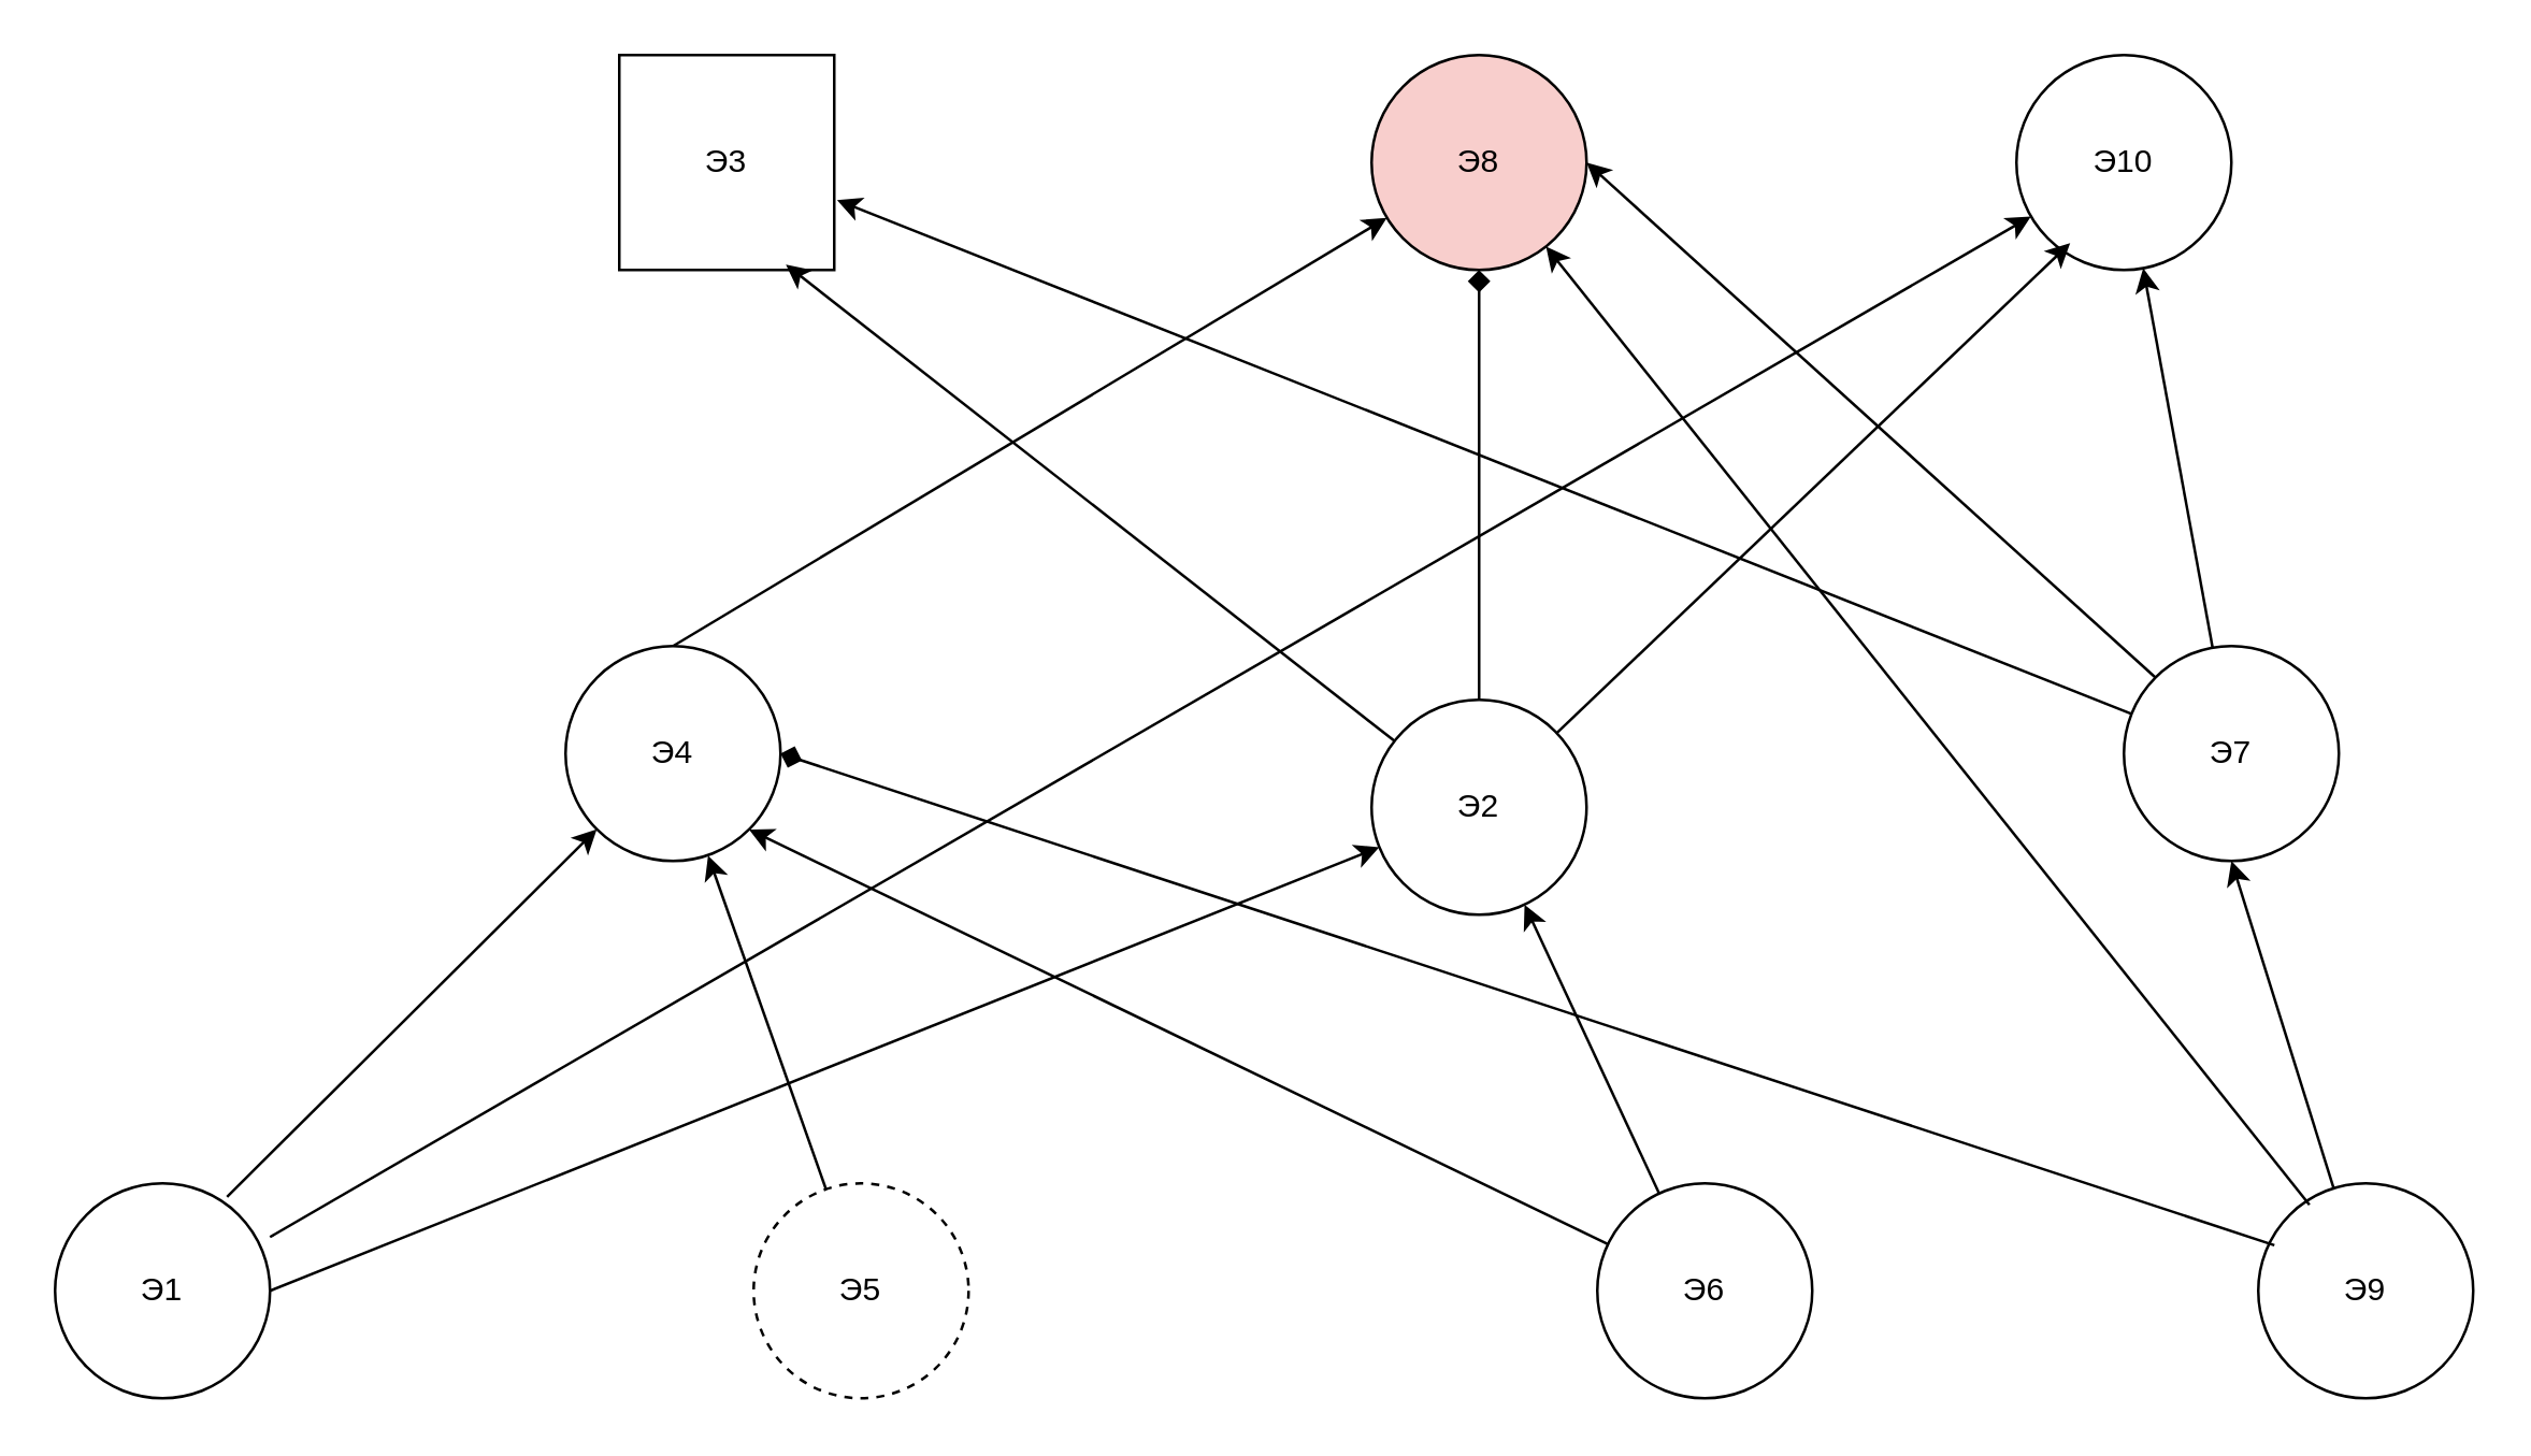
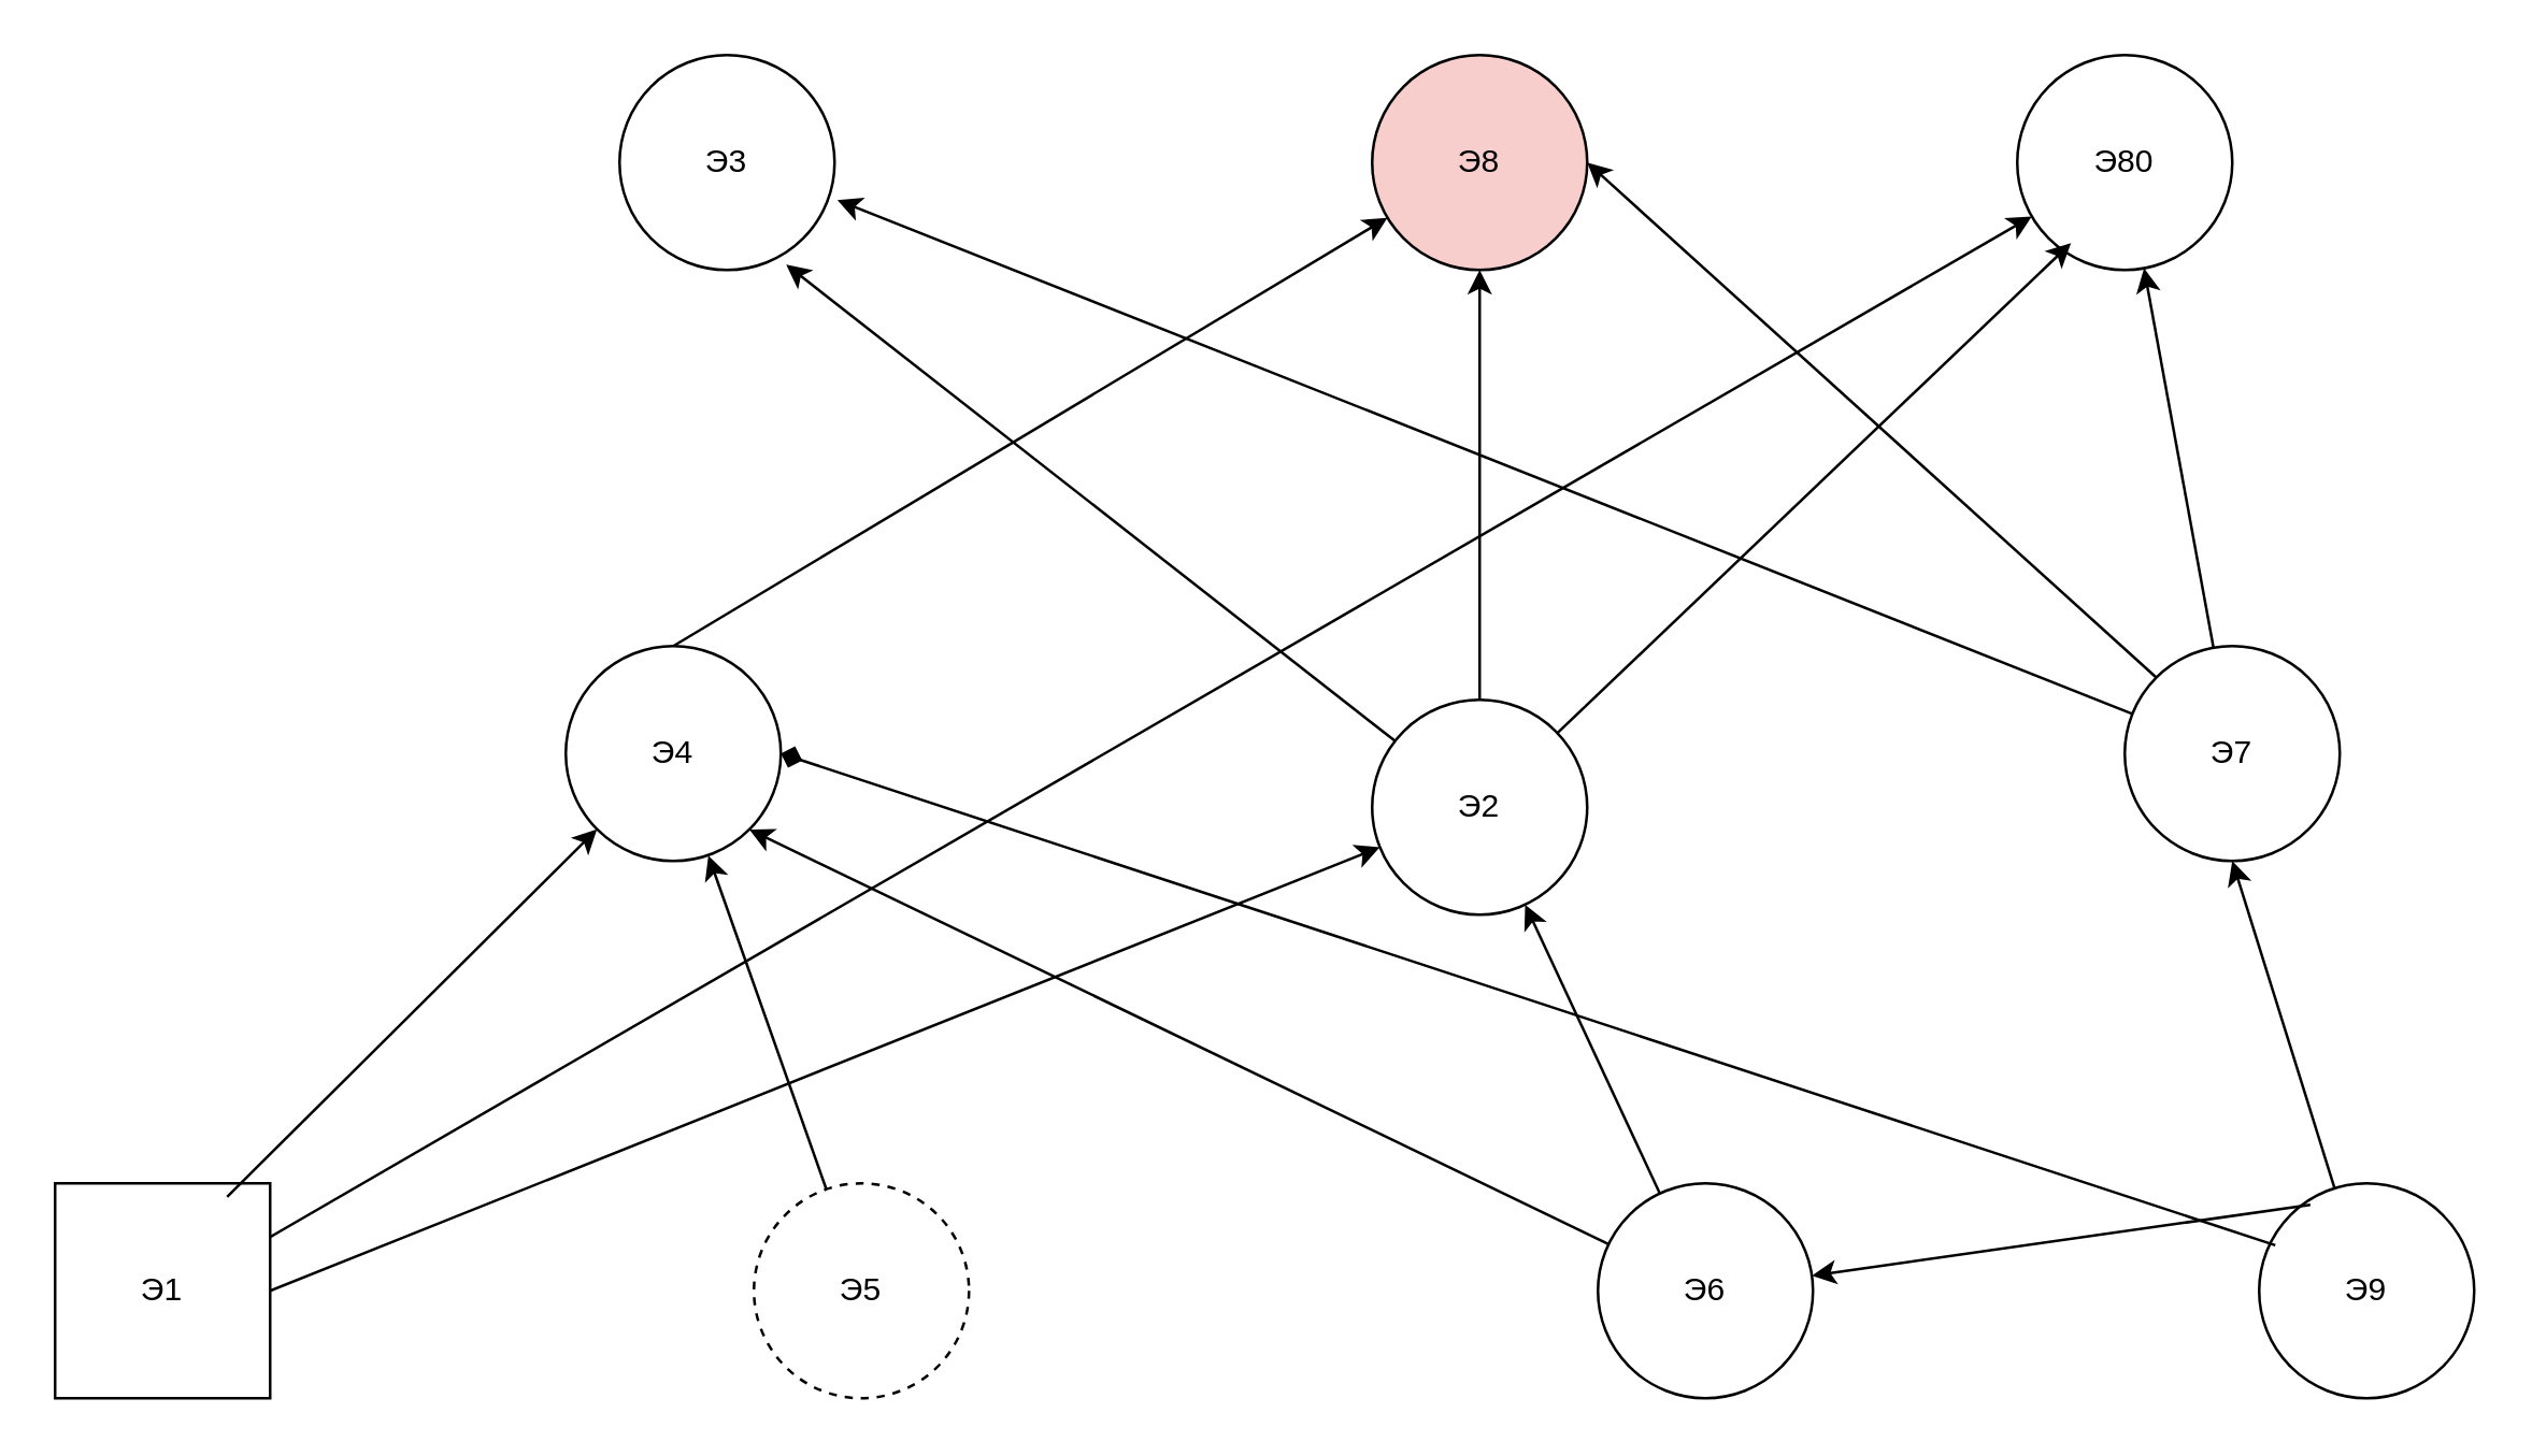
- <mxCell id="2" value="Э3" style="whiteSpace=wrap;html=1;aspect=fixed;rounded=0;" parent="1" vertex="1"><mxGeometry x="230" y="20" width="80" height="80" as="geometry" /></mxCell>
+ <mxCell id="2" value="Э3" style="ellipse;whiteSpace=wrap;html=1;aspect=fixed;" parent="1" vertex="1"><mxGeometry x="230" y="20" width="80" height="80" as="geometry" /></mxCell>
- <mxCell id="4" value="Э10" style="ellipse;whiteSpace=wrap;html=1;aspect=fixed;" parent="1" vertex="1"><mxGeometry x="750" y="20" width="80" height="80" as="geometry" /></mxCell>
+ <mxCell id="4" value="Э80" style="ellipse;whiteSpace=wrap;html=1;aspect=fixed;" parent="1" vertex="1"><mxGeometry x="750" y="20" width="80" height="80" as="geometry" /></mxCell>
- <mxCell id="22" value="" style="endArrow=diamond;html=1;rounded=0;entryX=0.5;entryY=1;entryDx=0;entryDy=0;" parent="1" source="6" target="3" edge="1"><mxGeometry width="50" height="50" relative="1" as="geometry"><mxPoint x="520" y="180" as="sourcePoint" /><mxPoint x="570" y="130" as="targetPoint" /></mxGeometry></mxCell>
+ <mxCell id="22" value="" style="endArrow=classic;html=1;rounded=0;entryX=0.5;entryY=1;entryDx=0;entryDy=0;" parent="1" source="6" target="3" edge="1"><mxGeometry width="50" height="50" relative="1" as="geometry"><mxPoint x="520" y="180" as="sourcePoint" /><mxPoint x="570" y="130" as="targetPoint" /></mxGeometry></mxCell>
- <mxCell id="21" value="" style="endArrow=classic;html=1;rounded=0;exitX=0.238;exitY=0.1;exitDx=0;exitDy=0;exitPerimeter=0;" parent="1" source="11" target="3" edge="1"><mxGeometry width="50" height="50" relative="1" as="geometry"><mxPoint x="690" y="380" as="sourcePoint" /><mxPoint x="740" y="330" as="targetPoint" /></mxGeometry></mxCell>
+ <mxCell id="21" value="" style="endArrow=classic;html=1;rounded=0;exitX=0.238;exitY=0.1;exitDx=0;exitDy=0;exitPerimeter=0;" parent="1" source="11" target="10" edge="1"><mxGeometry width="50" height="50" relative="1" as="geometry"><mxPoint x="690" y="380" as="sourcePoint" /><mxPoint x="740" y="330" as="targetPoint" /></mxGeometry></mxCell>
- <mxCell id="8" value="Э1" style="ellipse;whiteSpace=wrap;html=1;aspect=fixed;" parent="1" vertex="1"><mxGeometry x="20" y="440" width="80" height="80" as="geometry" /></mxCell>
+ <mxCell id="8" value="Э1" style="whiteSpace=wrap;html=1;aspect=fixed;rounded=0;" parent="1" vertex="1"><mxGeometry x="20" y="440" width="80" height="80" as="geometry" /></mxCell>
